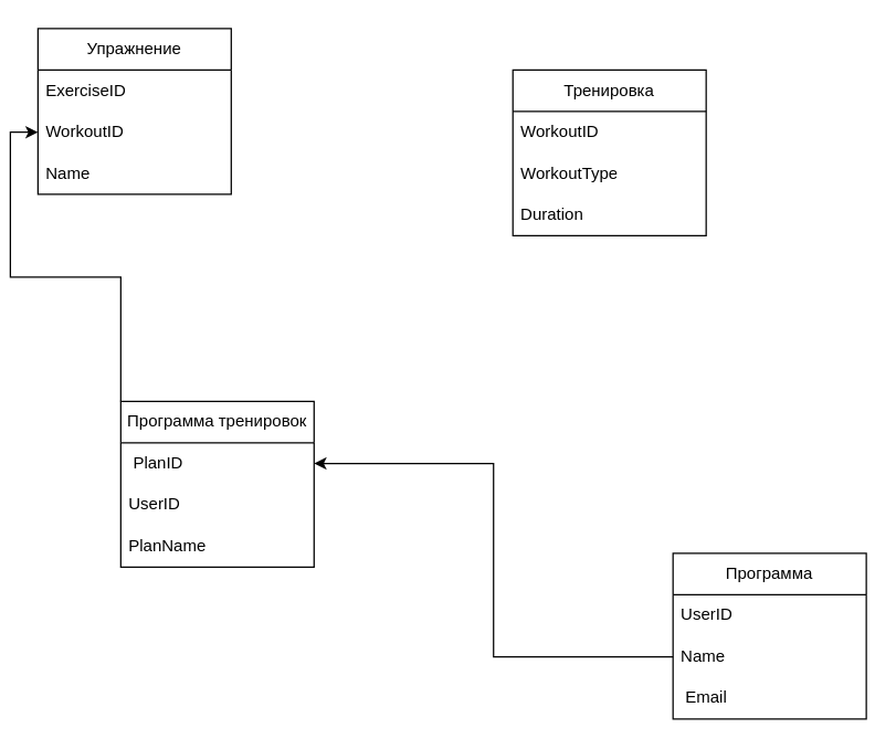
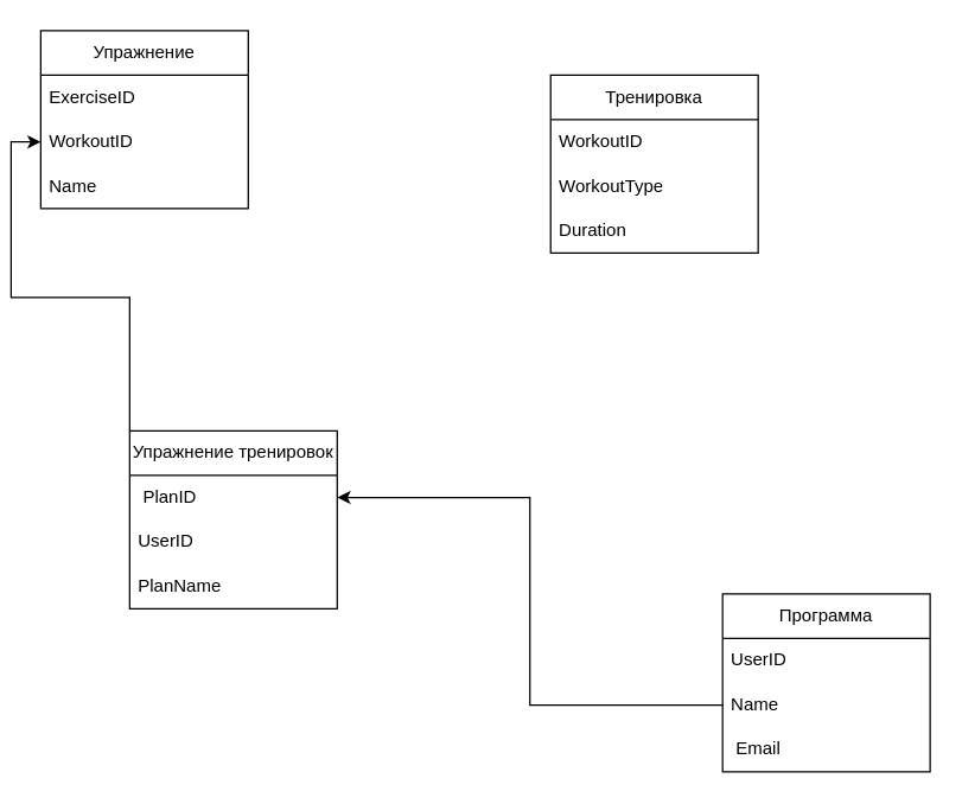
- <mxCell id="15" value="Программа тренировок" style="swimlane;fontStyle=0;childLayout=stackLayout;horizontal=1;startSize=30;horizontalStack=0;resizeParent=1;resizeParentMax=0;resizeLast=0;collapsible=1;marginBottom=0;whiteSpace=wrap;html=1;" vertex="1" parent="1"><mxGeometry x="80" y="290" width="140" height="120" as="geometry" /></mxCell>
+ <mxCell id="15" value="Упражнение тренировок" style="swimlane;fontStyle=0;childLayout=stackLayout;horizontal=1;startSize=30;horizontalStack=0;resizeParent=1;resizeParentMax=0;resizeLast=0;collapsible=1;marginBottom=0;whiteSpace=wrap;html=1;" vertex="1" parent="1"><mxGeometry x="80" y="290" width="140" height="120" as="geometry" /></mxCell>
